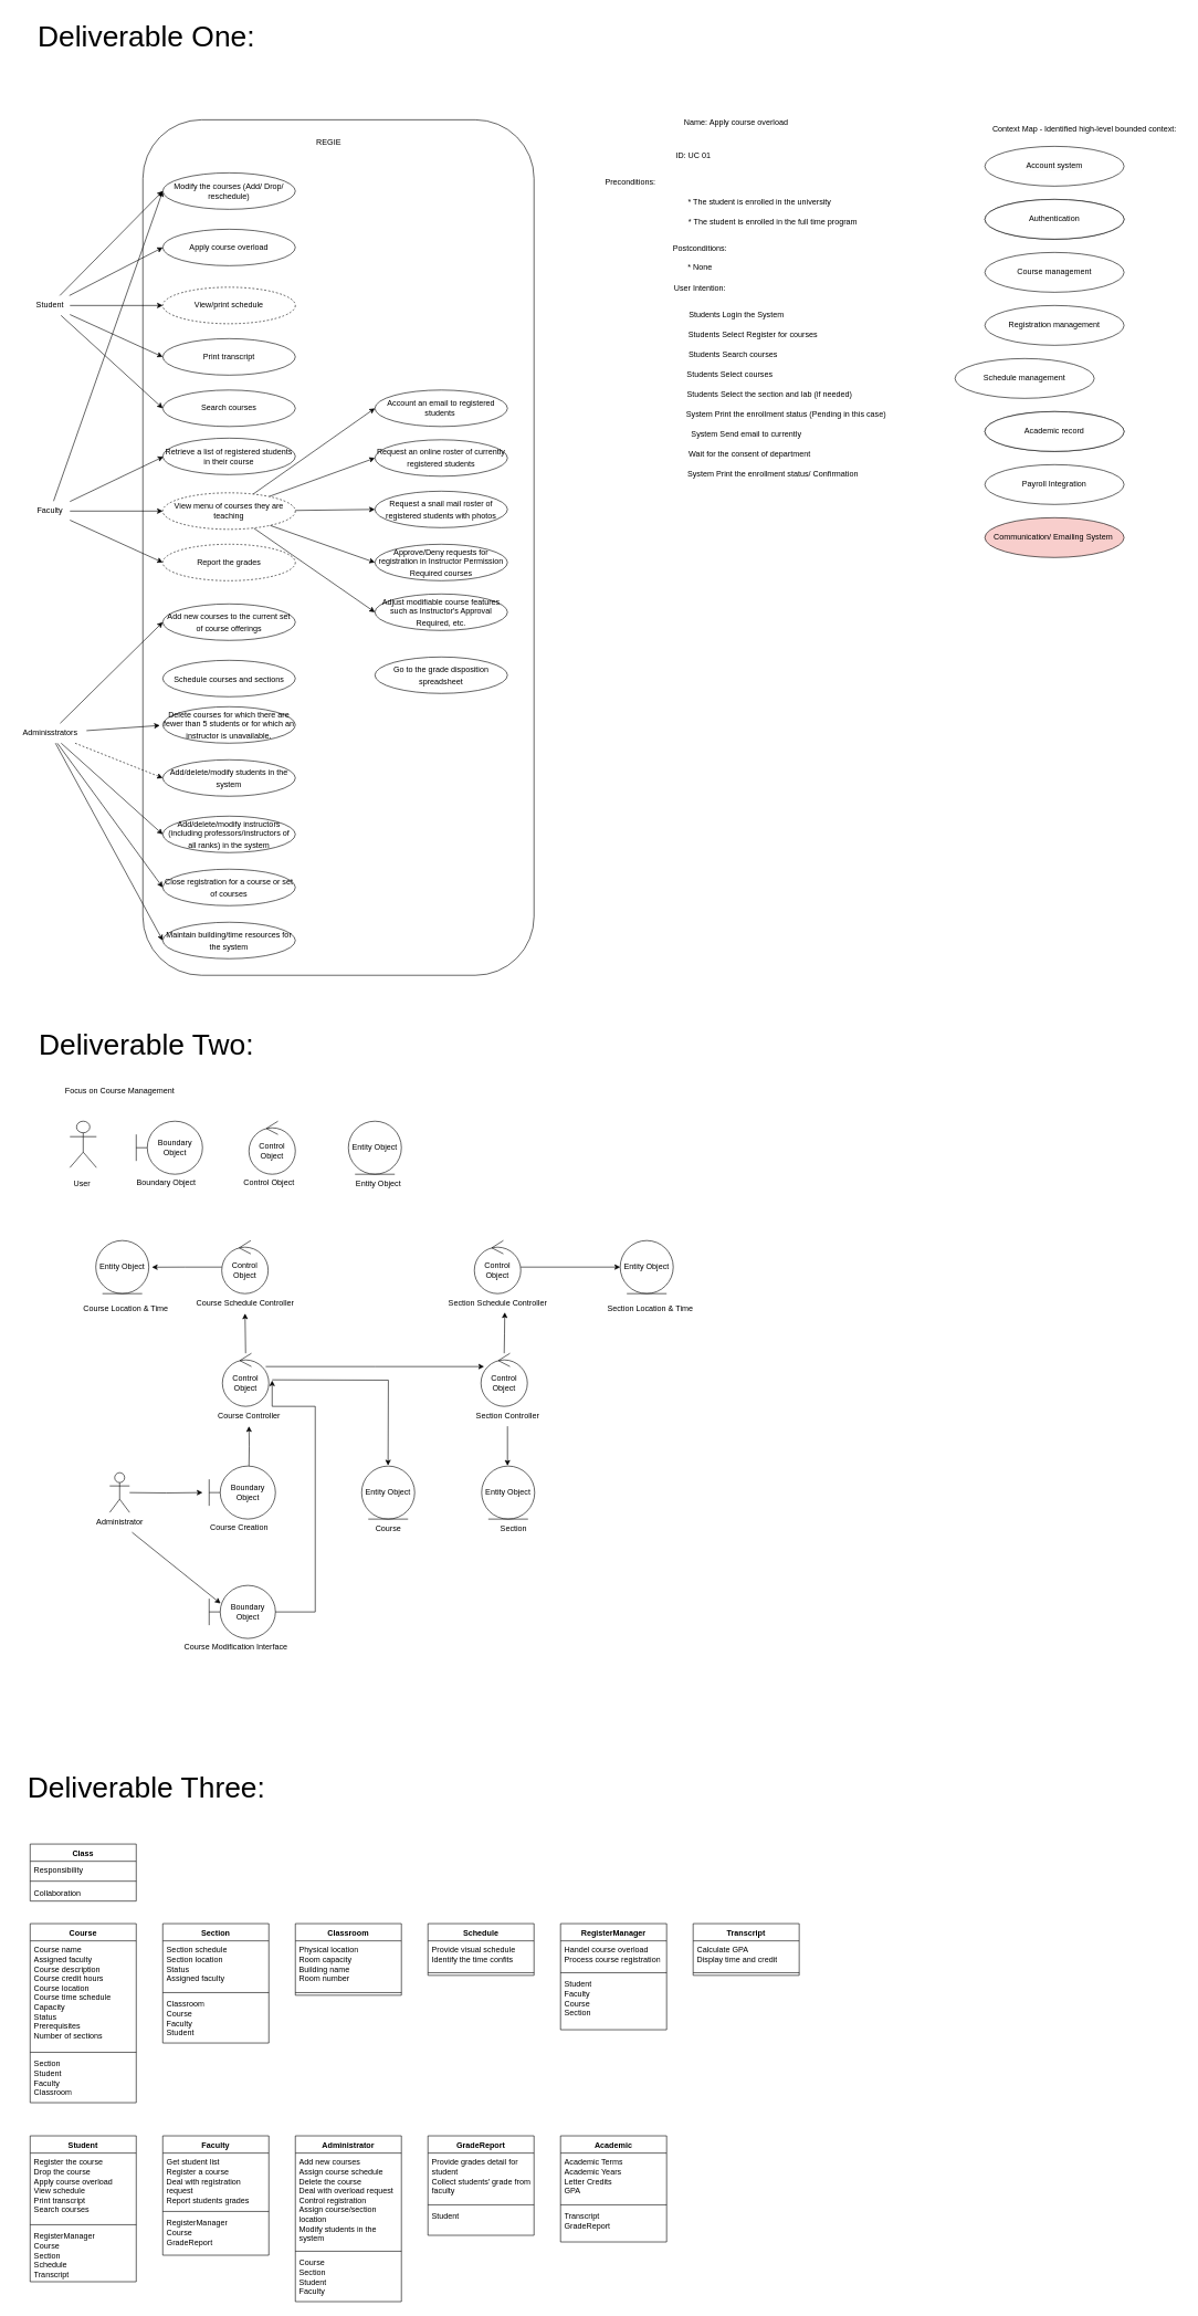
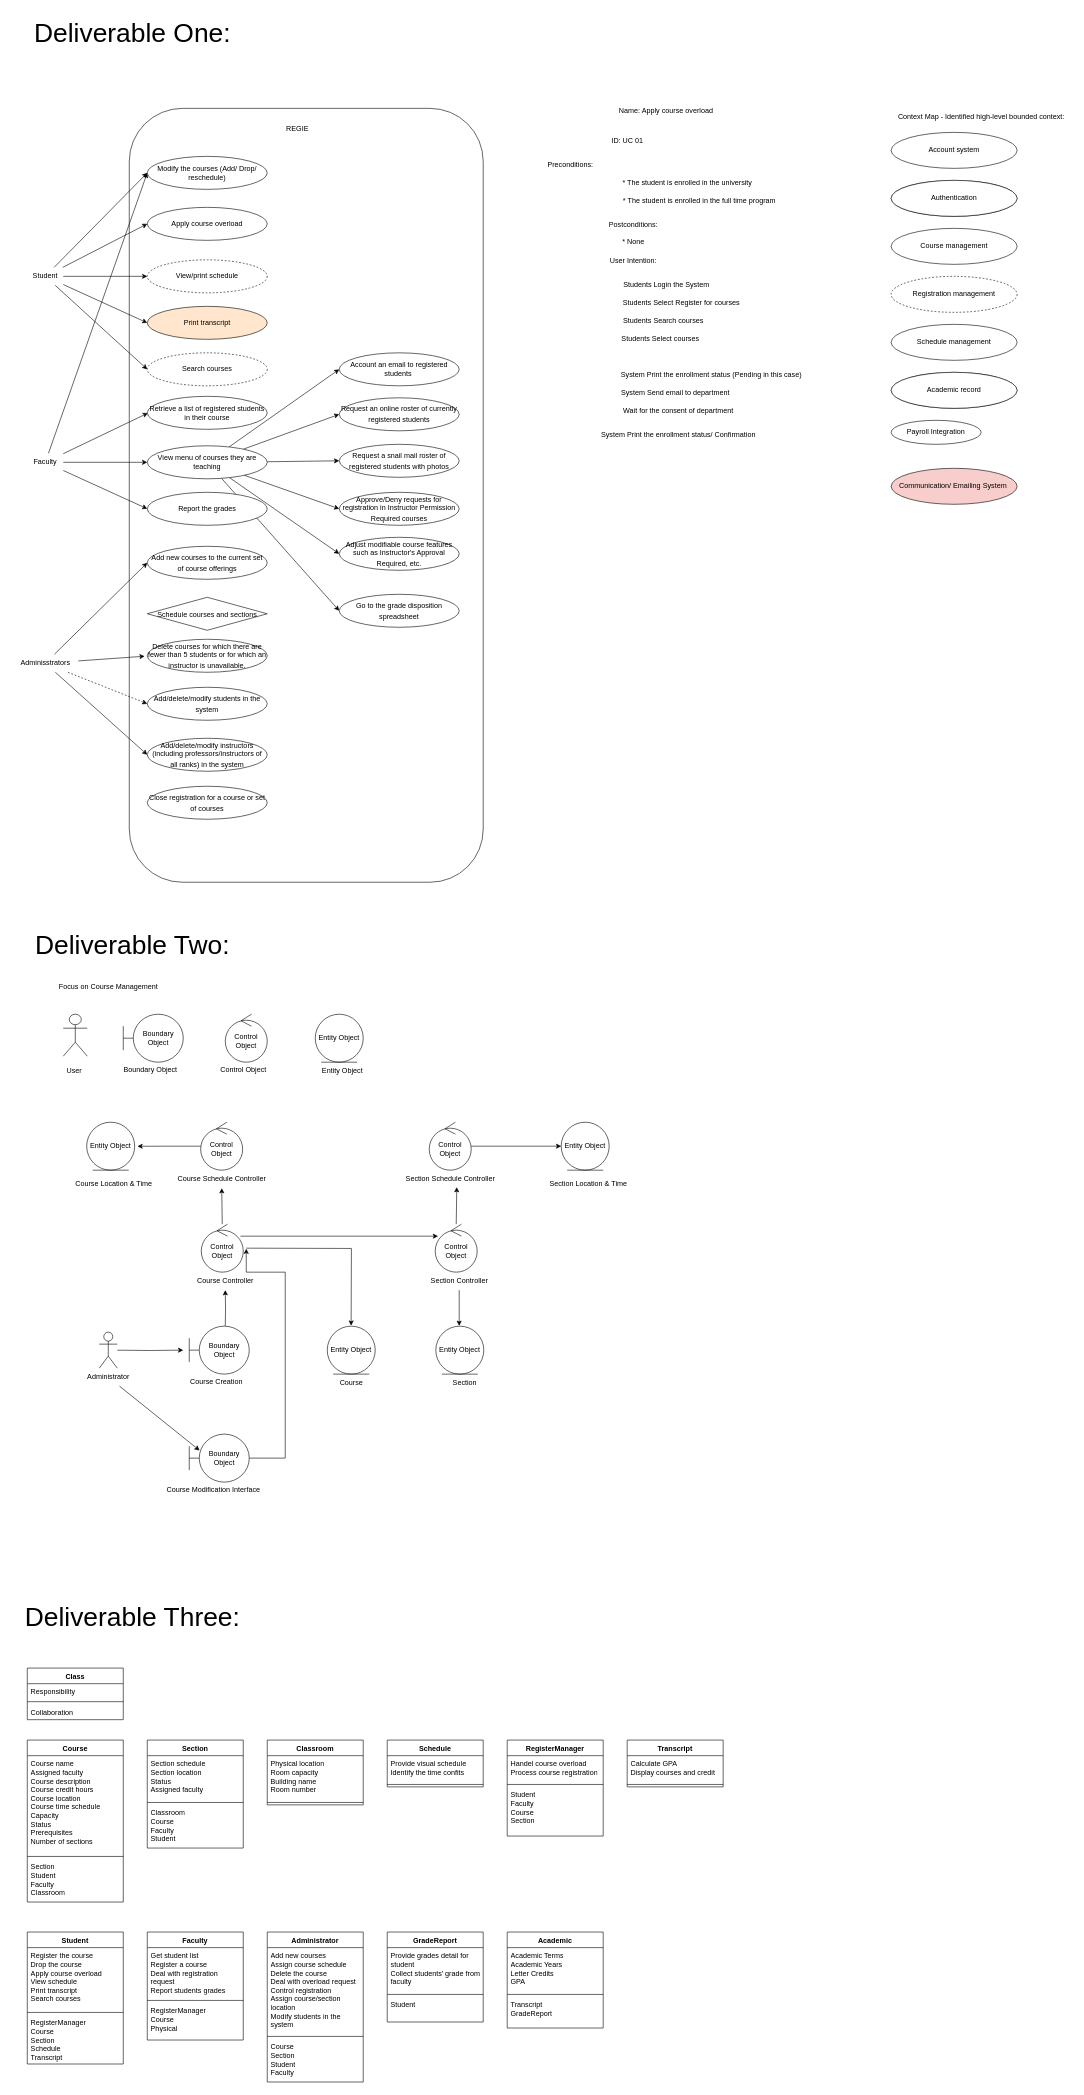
- <mxCell id="156" value="Registration management" style="ellipse;whiteSpace=wrap;html=1;" parent="1" vertex="1"><mxGeometry x="1485" y="460" width="210" height="60" as="geometry" /></mxCell>
+ <mxCell id="156" value="Registration management" style="ellipse;whiteSpace=wrap;html=1;dashed=1;" parent="1" vertex="1"><mxGeometry x="1485" y="460" width="210" height="60" as="geometry" /></mxCell>
- <mxCell id="36" value="Print transcript" style="ellipse;whiteSpace=wrap;html=1;" parent="1" vertex="1"><mxGeometry x="245" y="510" width="200" height="55" as="geometry" /></mxCell>
+ <mxCell id="36" value="Print transcript" style="ellipse;whiteSpace=wrap;html=1;fillColor=#ffe6cc;" parent="1" vertex="1"><mxGeometry x="245" y="510" width="200" height="55" as="geometry" /></mxCell>
- <mxCell id="157" value="Schedule management" style="ellipse;whiteSpace=wrap;html=1;" parent="1" vertex="1"><mxGeometry x="1440" y="540" width="210" height="60" as="geometry" /></mxCell>
+ <mxCell id="157" value="Schedule management" style="ellipse;whiteSpace=wrap;html=1;" parent="1" vertex="1"><mxGeometry x="1485" y="540" width="210" height="60" as="geometry" /></mxCell>
- <mxCell id="79" value="Students Select the section and lab (if needed)" style="text;html=1;align=center;verticalAlign=middle;resizable=0;points=[];autosize=1;strokeColor=none;fillColor=none;" parent="1" vertex="1"><mxGeometry x="1025" y="580" width="270" height="30" as="geometry" /></mxCell>
- <mxCell id="33" value="Search courses" style="ellipse;whiteSpace=wrap;html=1;" parent="1" vertex="1"><mxGeometry x="245" y="587.5" width="200" height="55" as="geometry" /></mxCell>
+ <mxCell id="33" value="Search courses" style="ellipse;whiteSpace=wrap;html=1;dashed=1;" parent="1" vertex="1"><mxGeometry x="245" y="587.5" width="200" height="55" as="geometry" /></mxCell>
- <mxCell id="81" value="System Send email to currently" style="text;html=1;align=center;verticalAlign=middle;resizable=0;points=[];autosize=1;strokeColor=none;fillColor=none;" parent="1" vertex="1"><mxGeometry x="1025" y="640" width="200" height="30" as="geometry" /></mxCell>
+ <mxCell id="81" value="System Send email to department" style="text;html=1;align=center;verticalAlign=middle;resizable=0;points=[];autosize=1;strokeColor=none;fillColor=none;" parent="1" vertex="1"><mxGeometry x="1025" y="640" width="200" height="30" as="geometry" /></mxCell>
- <mxCell id="83" value="System Print the enrollment status/ Confirmation" style="text;html=1;align=center;verticalAlign=middle;resizable=0;points=[];autosize=1;strokeColor=none;fillColor=none;" parent="1" vertex="1"><mxGeometry x="1025" y="700" width="280" height="30" as="geometry" /></mxCell>
+ <mxCell id="83" value="System Print the enrollment status/ Confirmation" style="text;html=1;align=center;verticalAlign=middle;resizable=0;points=[];autosize=1;strokeColor=none;fillColor=none;" parent="1" vertex="1"><mxGeometry x="990" y="710" width="280" height="30" as="geometry" /></mxCell>
- <mxCell id="160" value="Payroll Integration" style="ellipse;whiteSpace=wrap;html=1;" parent="1" vertex="1"><mxGeometry x="1485" y="700" width="210" height="60" as="geometry" /></mxCell>
+ <mxCell id="160" value="Payroll Integration" style="ellipse;whiteSpace=wrap;html=1;" parent="1" vertex="1"><mxGeometry x="1485" y="700" width="150" height="40" as="geometry" /></mxCell>
- <mxCell id="26" value="View menu of courses they are teaching" style="ellipse;whiteSpace=wrap;html=1;dashed=1;" parent="1" vertex="1"><mxGeometry x="245" y="742.5" width="200" height="55" as="geometry" /></mxCell>
+ <mxCell id="26" value="View menu of courses they are teaching" style="ellipse;whiteSpace=wrap;html=1;" parent="1" vertex="1"><mxGeometry x="245" y="742.5" width="200" height="55" as="geometry" /></mxCell>
- <mxCell id="34" value="Report the grades" style="ellipse;whiteSpace=wrap;html=1;dashed=1;" parent="1" vertex="1"><mxGeometry x="245" y="820" width="200" height="55" as="geometry" /></mxCell>
+ <mxCell id="34" value="Report the grades" style="ellipse;whiteSpace=wrap;html=1;" parent="1" vertex="1"><mxGeometry x="245" y="820" width="200" height="55" as="geometry" /></mxCell>
+ <mxCell id="25" style="rounded=0;orthogonalLoop=1;jettySize=auto;html=1;entryX=0;entryY=0.5;entryDx=0;entryDy=0;" parent="1" source="26" target="42" edge="1"><mxGeometry relative="1" as="geometry" /></mxCell>
- <mxCell id="31" value="Schedule courses and sections&lt;span style=&quot;font-size: medium; text-align: start;&quot;&gt;&lt;/span&gt;" style="ellipse;whiteSpace=wrap;html=1;" parent="1" vertex="1"><mxGeometry x="245" y="995" width="200" height="55" as="geometry" /></mxCell>
+ <mxCell id="31" value="Schedule courses and sections&lt;span style=&quot;font-size: medium; text-align: start;&quot;&gt;&lt;/span&gt;" style="rhombus;whiteSpace=wrap;html=1;" parent="1" vertex="1"><mxGeometry x="245" y="995" width="200" height="55" as="geometry" /></mxCell>
- <mxCell id="16" style="rounded=0;orthogonalLoop=1;jettySize=auto;html=1;entryX=0;entryY=0.5;entryDx=0;entryDy=0;" parent="1" source="18" target="45" edge="1"><mxGeometry relative="1" as="geometry" /></mxCell>
- <mxCell id="17" style="rounded=0;orthogonalLoop=1;jettySize=auto;html=1;entryX=0;entryY=0.5;entryDx=0;entryDy=0;" parent="1" source="18" target="46" edge="1"><mxGeometry relative="1" as="geometry" /></mxCell>
- <mxCell id="46" value="Maintain building/time resources for the system&lt;span style=&quot;font-size: medium; text-align: start;&quot;&gt;&lt;/span&gt;" style="ellipse;whiteSpace=wrap;html=1;" parent="1" vertex="1"><mxGeometry x="245" y="1390" width="200" height="55" as="geometry" /></mxCell>
- <mxCell id="130" value="Calculate GPA&lt;br&gt;Display time and credit" style="text;strokeColor=none;fillColor=none;align=left;verticalAlign=top;spacingLeft=4;spacingRight=4;overflow=hidden;rotatable=0;points=[[0,0.5],[1,0.5]];portConstraint=eastwest;whiteSpace=wrap;html=1;" parent="129" vertex="1"><mxGeometry y="26" width="160" height="44" as="geometry" /></mxCell>
+ <mxCell id="130" value="Calculate GPA&lt;br&gt;Display courses and credit" style="text;strokeColor=none;fillColor=none;align=left;verticalAlign=top;spacingLeft=4;spacingRight=4;overflow=hidden;rotatable=0;points=[[0,0.5],[1,0.5]];portConstraint=eastwest;whiteSpace=wrap;html=1;" parent="129" vertex="1"><mxGeometry y="26" width="160" height="44" as="geometry" /></mxCell>
- <mxCell id="117" value="RegisterManager&lt;br&gt;Course&lt;br&gt;GradeReport" style="text;strokeColor=none;fillColor=none;align=left;verticalAlign=top;spacingLeft=4;spacingRight=4;overflow=hidden;rotatable=0;points=[[0,0.5],[1,0.5]];portConstraint=eastwest;whiteSpace=wrap;html=1;" parent="114" vertex="1"><mxGeometry y="118" width="160" height="62" as="geometry" /></mxCell>
+ <mxCell id="117" value="RegisterManager&lt;br&gt;Course&lt;br&gt;Physical" style="text;strokeColor=none;fillColor=none;align=left;verticalAlign=top;spacingLeft=4;spacingRight=4;overflow=hidden;rotatable=0;points=[[0,0.5],[1,0.5]];portConstraint=eastwest;whiteSpace=wrap;html=1;" parent="114" vertex="1"><mxGeometry y="118" width="160" height="62" as="geometry" /></mxCell>
